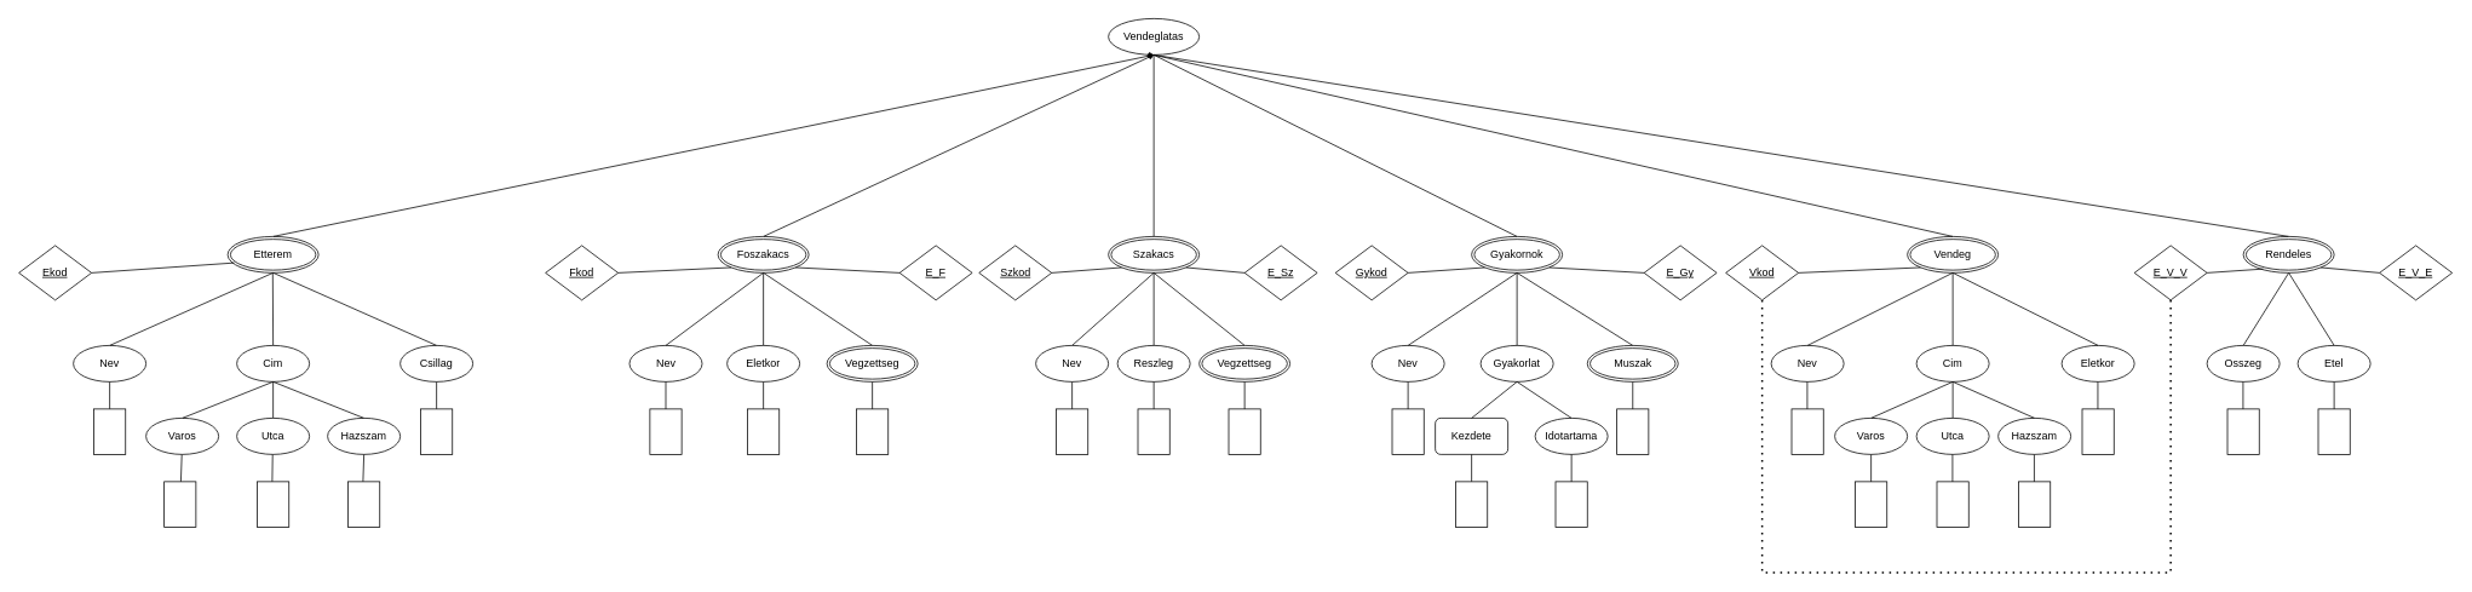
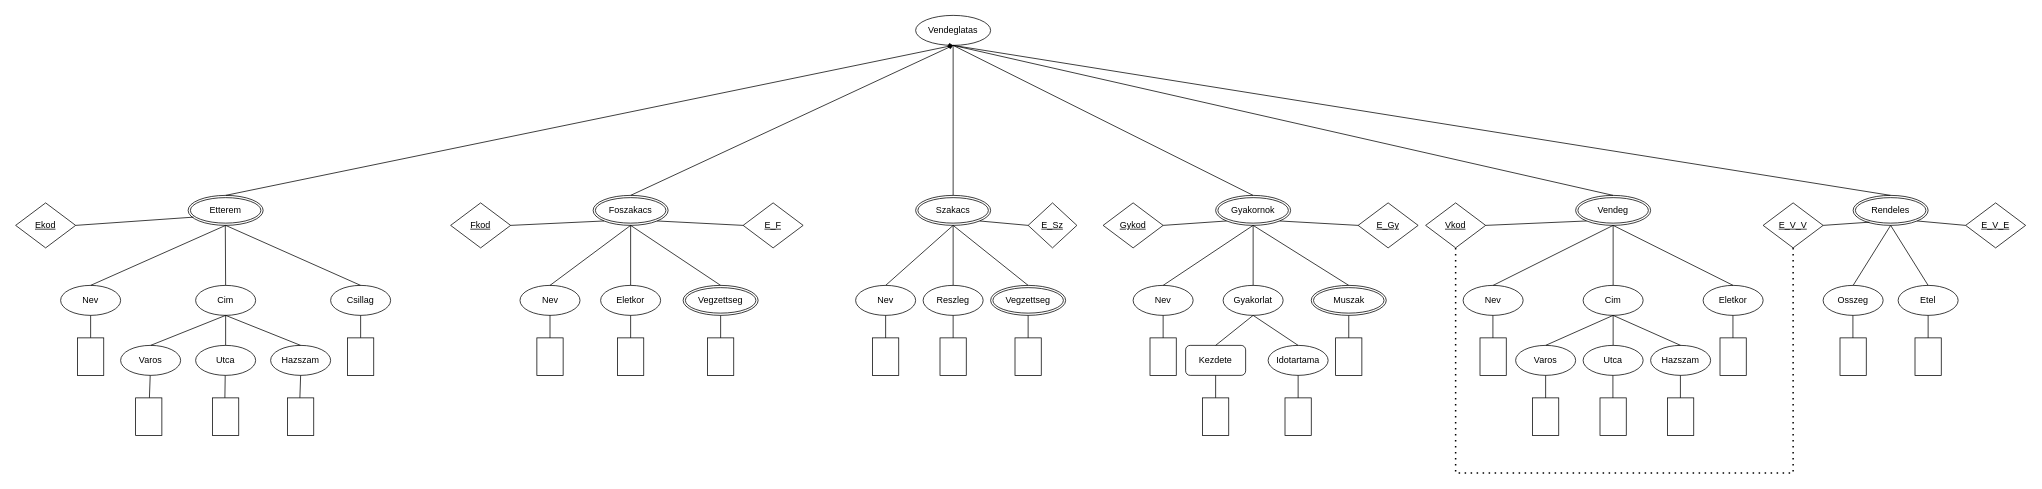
- <mxCell id="39" value="" style="endArrow=none;html=1;rounded=0;exitX=1;exitY=0.5;exitDx=0;exitDy=0;entryX=0;entryY=1;entryDx=0;entryDy=0;" edge="1" parent="1" source="38" target="11"><mxGeometry width="50" height="50" relative="1" as="geometry"><mxPoint x="980" y="310" as="sourcePoint" /><mxPoint x="895.4" y="302.16" as="targetPoint" /></mxGeometry></mxCell>
- <mxCell id="38" value="&lt;u&gt;Szkod&lt;/u&gt;" style="rhombus;whiteSpace=wrap;html=1;" vertex="1" parent="1"><mxGeometry x="1077.5" y="270" width="80" height="60" as="geometry" /></mxCell>
- <mxCell id="58" value="&lt;u&gt;E_Sz&lt;/u&gt;" style="rhombus;whiteSpace=wrap;html=1;" vertex="1" parent="1"><mxGeometry x="1370" y="270" width="80" height="60" as="geometry" /></mxCell>
+ <mxCell id="58" value="&lt;u&gt;E_Sz&lt;/u&gt;" style="rhombus;whiteSpace=wrap;html=1;" vertex="1" parent="1"><mxGeometry x="1370" y="270" width="65" height="60" as="geometry" /></mxCell>
